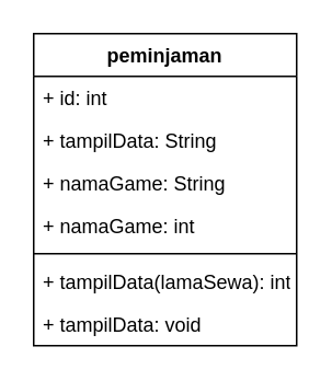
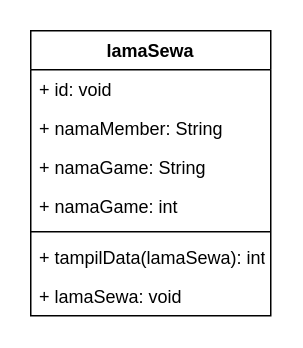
- <mxCell id="2" value="peminjaman" style="swimlane;fontStyle=1;align=center;verticalAlign=top;childLayout=stackLayout;horizontal=1;startSize=26;horizontalStack=0;resizeParent=1;resizeParentMax=0;resizeLast=0;collapsible=1;marginBottom=0;" vertex="1" parent="1"><mxGeometry x="20" y="20" width="160" height="190" as="geometry" /></mxCell>
+ <mxCell id="2" value="lamaSewa" style="swimlane;fontStyle=1;align=center;verticalAlign=top;childLayout=stackLayout;horizontal=1;startSize=26;horizontalStack=0;resizeParent=1;resizeParentMax=0;resizeLast=0;collapsible=1;marginBottom=0;" vertex="1" parent="1"><mxGeometry x="20" y="20" width="160" height="190" as="geometry" /></mxCell>
- <mxCell id="3" value="+ id: int" style="text;strokeColor=none;fillColor=none;align=left;verticalAlign=top;spacingLeft=4;spacingRight=4;overflow=hidden;rotatable=0;points=[[0,0.5],[1,0.5]];portConstraint=eastwest;" vertex="1" parent="2"><mxGeometry y="26" width="160" height="26" as="geometry" /></mxCell>
+ <mxCell id="3" value="+ id: void" style="text;strokeColor=none;fillColor=none;align=left;verticalAlign=top;spacingLeft=4;spacingRight=4;overflow=hidden;rotatable=0;points=[[0,0.5],[1,0.5]];portConstraint=eastwest;" vertex="1" parent="2"><mxGeometry y="26" width="160" height="26" as="geometry" /></mxCell>
- <mxCell id="4" value="+ tampilData: String" style="text;strokeColor=none;fillColor=none;align=left;verticalAlign=top;spacingLeft=4;spacingRight=4;overflow=hidden;rotatable=0;points=[[0,0.5],[1,0.5]];portConstraint=eastwest;" vertex="1" parent="2"><mxGeometry y="52" width="160" height="26" as="geometry" /></mxCell>
+ <mxCell id="4" value="+ namaMember: String" style="text;strokeColor=none;fillColor=none;align=left;verticalAlign=top;spacingLeft=4;spacingRight=4;overflow=hidden;rotatable=0;points=[[0,0.5],[1,0.5]];portConstraint=eastwest;" vertex="1" parent="2"><mxGeometry y="52" width="160" height="26" as="geometry" /></mxCell>
- <mxCell id="9" value="+ tampilData: void" style="text;strokeColor=none;fillColor=none;align=left;verticalAlign=top;spacingLeft=4;spacingRight=4;overflow=hidden;rotatable=0;points=[[0,0.5],[1,0.5]];portConstraint=eastwest;" vertex="1" parent="2"><mxGeometry y="164" width="160" height="26" as="geometry" /></mxCell>
+ <mxCell id="9" value="+ lamaSewa: void" style="text;strokeColor=none;fillColor=none;align=left;verticalAlign=top;spacingLeft=4;spacingRight=4;overflow=hidden;rotatable=0;points=[[0,0.5],[1,0.5]];portConstraint=eastwest;" vertex="1" parent="2"><mxGeometry y="164" width="160" height="26" as="geometry" /></mxCell>
